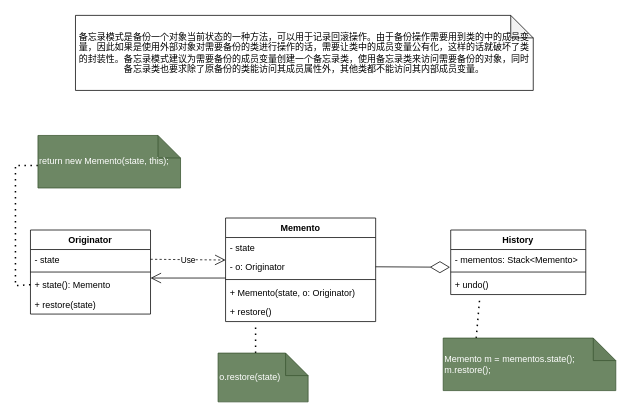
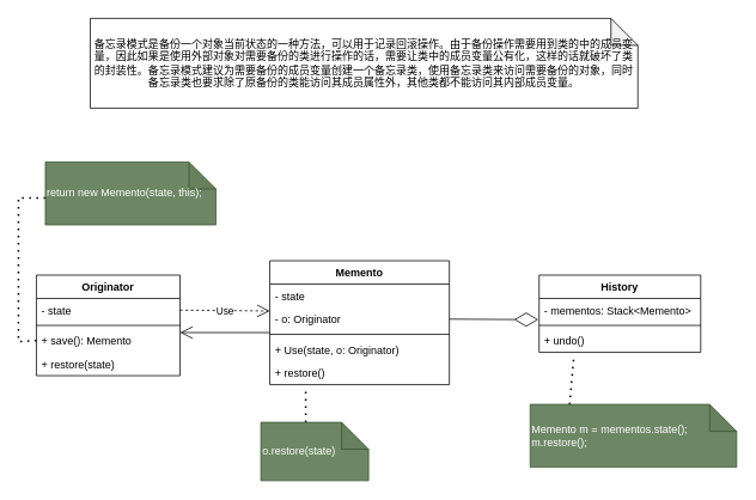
- <mxCell id="6" value="+ state(): Memento" style="text;strokeColor=none;fillColor=none;align=left;verticalAlign=top;spacingLeft=4;spacingRight=4;overflow=hidden;rotatable=0;points=[[0,0.5],[1,0.5]];portConstraint=eastwest;" vertex="1" parent="3"><mxGeometry y="60" width="160" height="26" as="geometry" /></mxCell>
+ <mxCell id="6" value="+ save(): Memento" style="text;strokeColor=none;fillColor=none;align=left;verticalAlign=top;spacingLeft=4;spacingRight=4;overflow=hidden;rotatable=0;points=[[0,0.5],[1,0.5]];portConstraint=eastwest;" vertex="1" parent="3"><mxGeometry y="60" width="160" height="26" as="geometry" /></mxCell>
- <mxCell id="12" value="+ Memento(state, o: Originator)" style="text;strokeColor=none;fillColor=none;align=left;verticalAlign=top;spacingLeft=4;spacingRight=4;overflow=hidden;rotatable=0;points=[[0,0.5],[1,0.5]];portConstraint=eastwest;" vertex="1" parent="8"><mxGeometry y="86" width="200" height="26" as="geometry" /></mxCell>
+ <mxCell id="12" value="+ Use(state, o: Originator)" style="text;strokeColor=none;fillColor=none;align=left;verticalAlign=top;spacingLeft=4;spacingRight=4;overflow=hidden;rotatable=0;points=[[0,0.5],[1,0.5]];portConstraint=eastwest;" vertex="1" parent="8"><mxGeometry y="86" width="200" height="26" as="geometry" /></mxCell>
